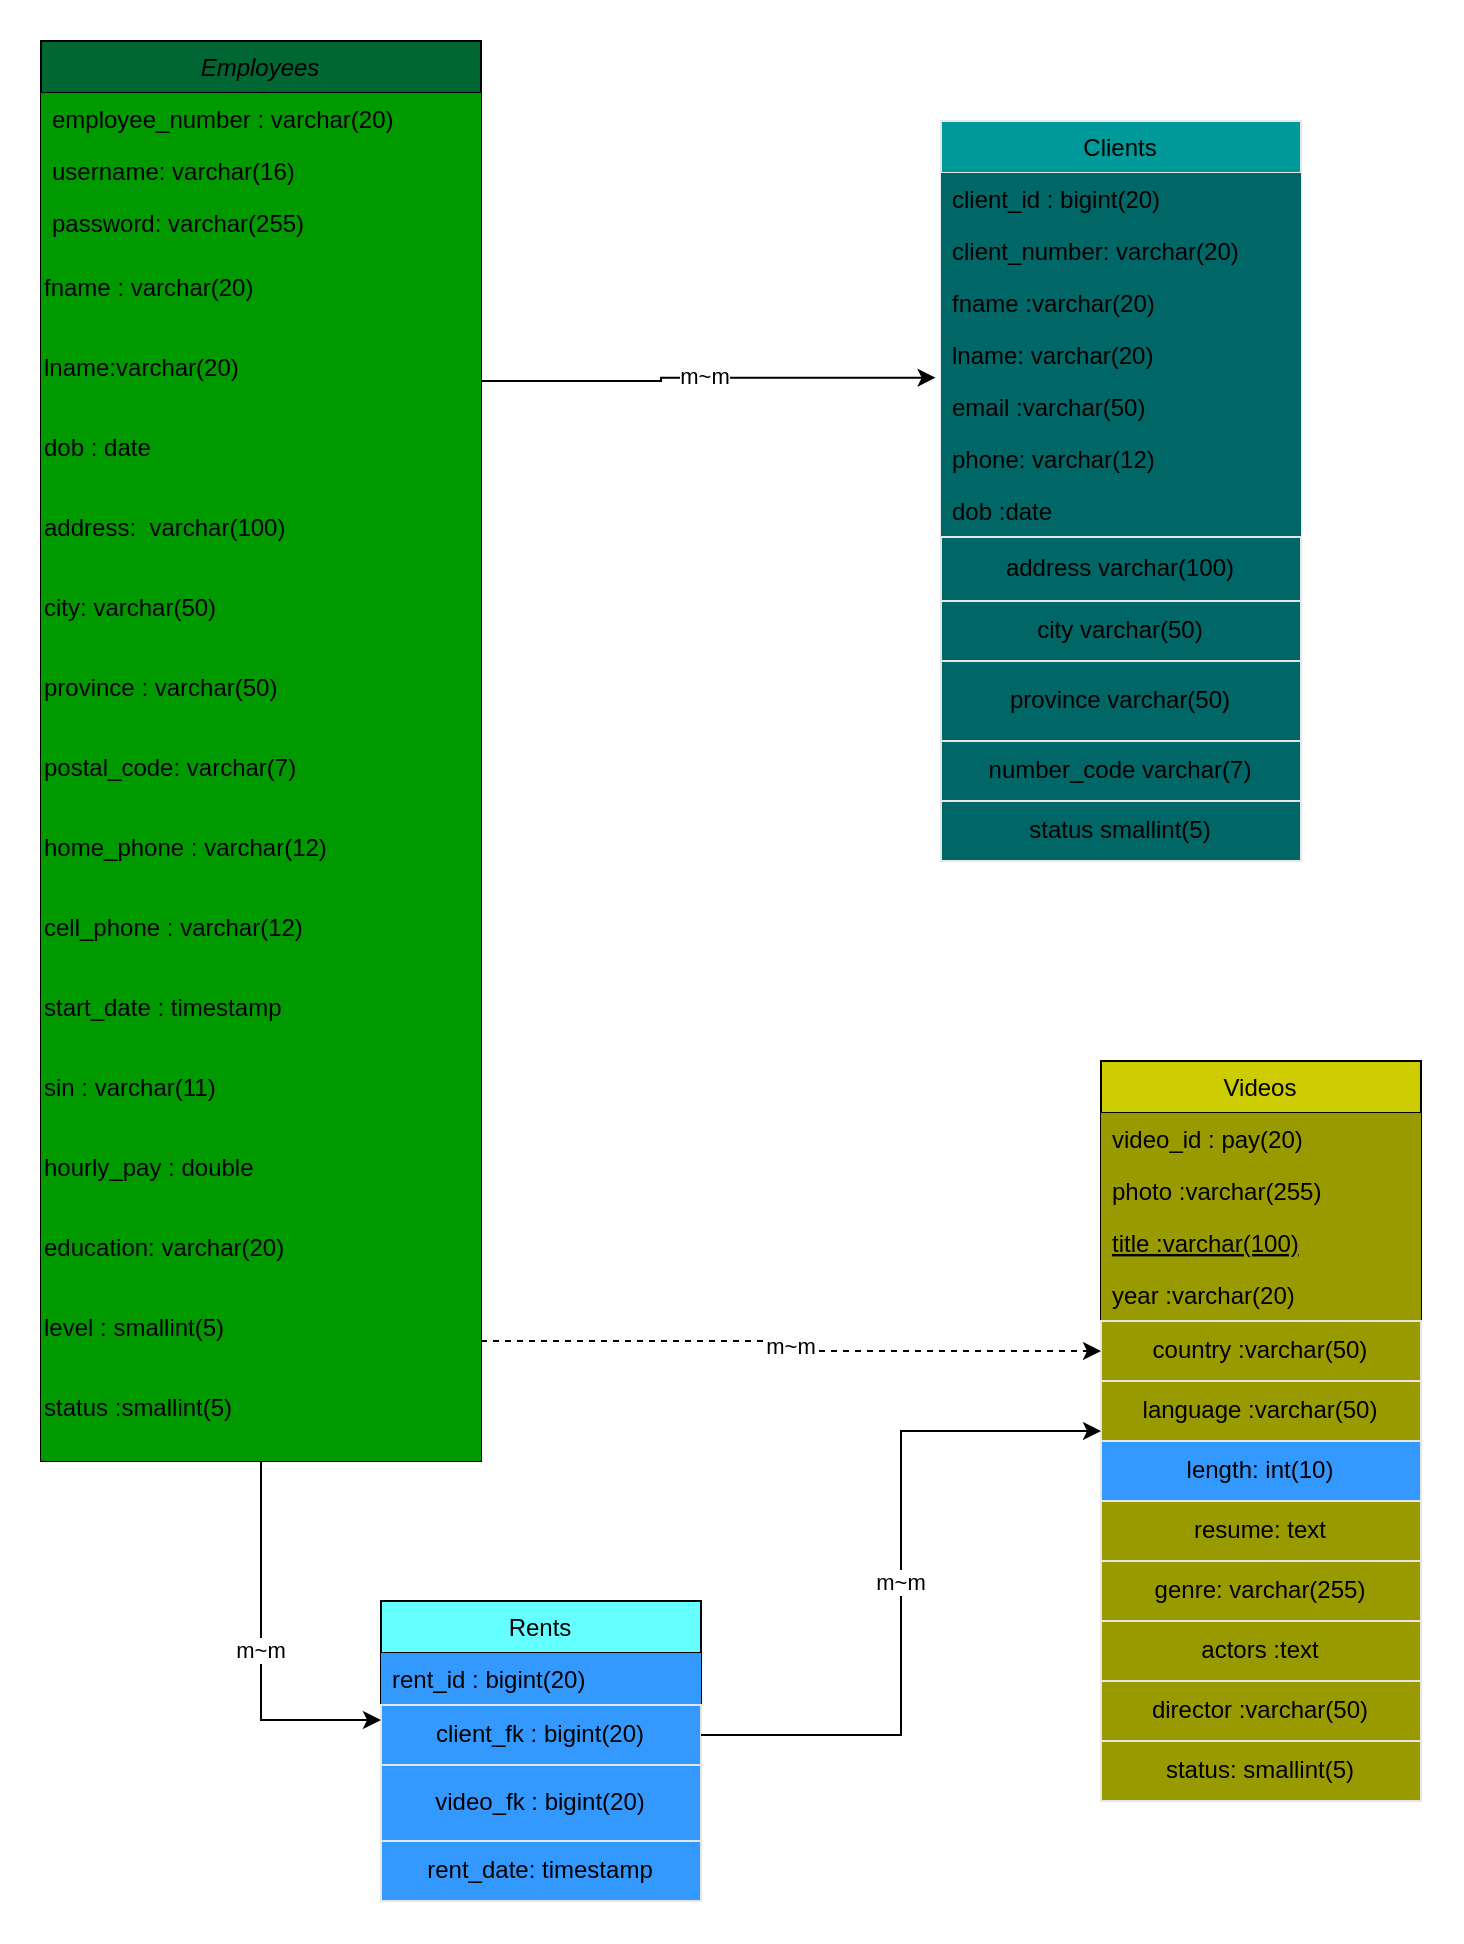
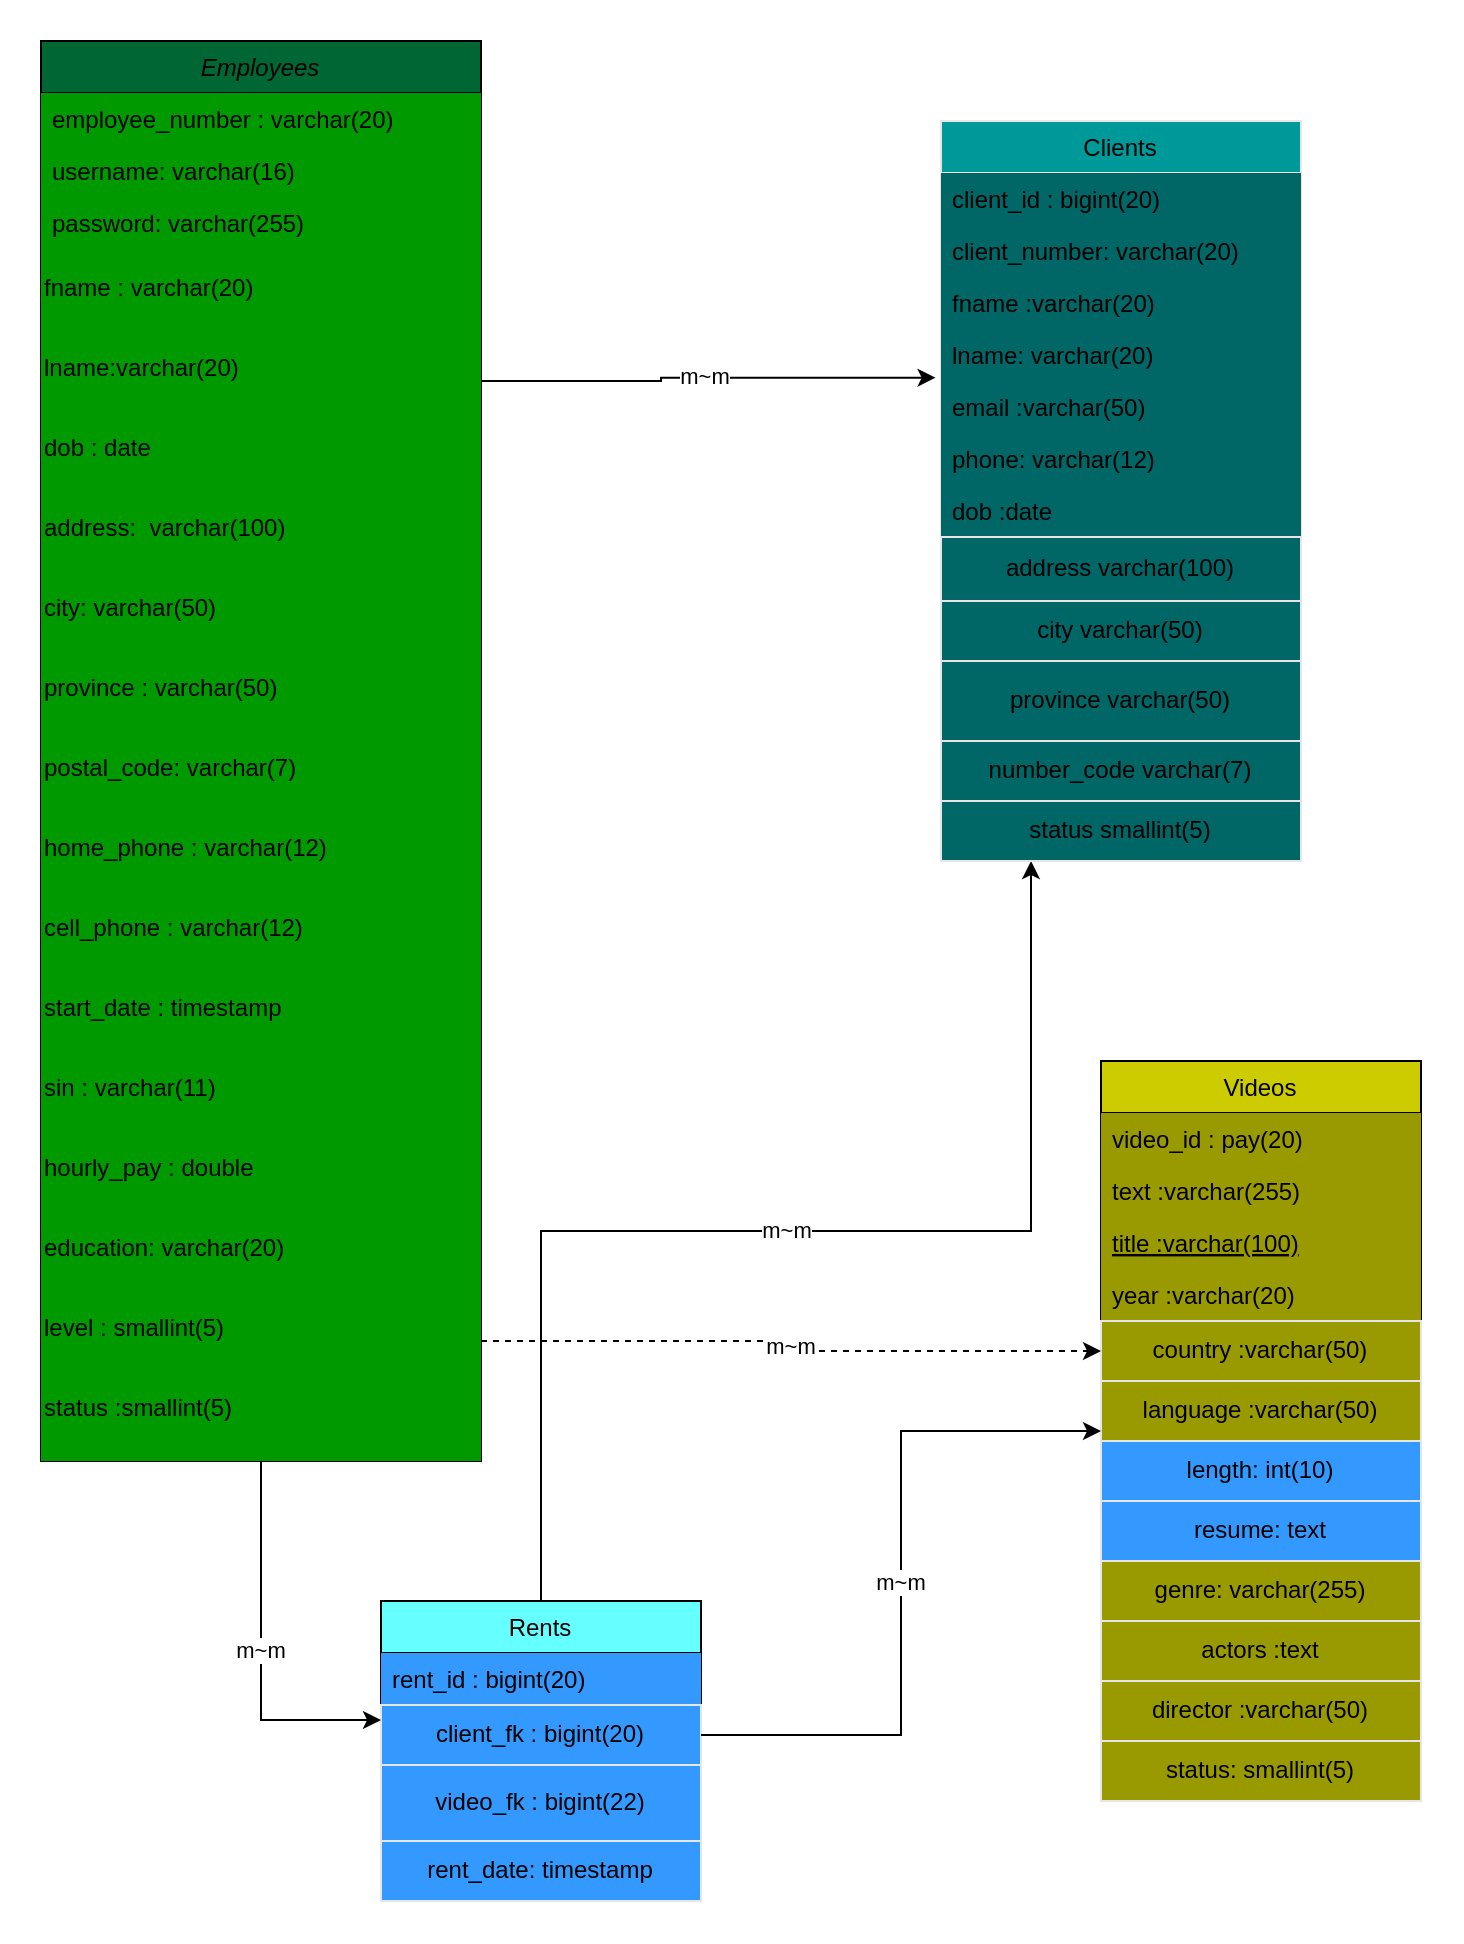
- <mxCell id="23" value="photo :varchar(255)" style="text;align=left;verticalAlign=top;spacingLeft=4;spacingRight=4;overflow=hidden;rotatable=0;points=[[0,0.5],[1,0.5]];portConstraint=eastwest;rounded=0;shadow=0;html=0;fillColor=#999900;" parent="21" vertex="1"><mxGeometry y="52" width="160" height="26" as="geometry" /></mxCell>
+ <mxCell id="23" value="text :varchar(255)" style="text;align=left;verticalAlign=top;spacingLeft=4;spacingRight=4;overflow=hidden;rotatable=0;points=[[0,0.5],[1,0.5]];portConstraint=eastwest;rounded=0;shadow=0;html=0;fillColor=#999900;" parent="21" vertex="1"><mxGeometry y="52" width="160" height="26" as="geometry" /></mxCell>
+ <mxCell id="34" value="m~m" style="edgeStyle=orthogonalEdgeStyle;rounded=0;orthogonalLoop=1;jettySize=auto;html=1;exitX=0.5;exitY=0;exitDx=0;exitDy=0;entryX=0.25;entryY=1;entryDx=0;entryDy=0;" edge="1" parent="1" source="35" target="52"><mxGeometry relative="1" as="geometry" /></mxCell>
- <mxCell id="29" value="resume:&lt;span style=&quot;&quot;&gt;&#09;&lt;/span&gt;text" style="rounded=0;whiteSpace=wrap;html=1;strokeColor=#E6E6E6;fillColor=#999900;" vertex="1" parent="21"><mxGeometry y="220" width="160" height="30" as="geometry" /></mxCell>
+ <mxCell id="29" value="resume:&lt;span style=&quot;&quot;&gt;&#09;&lt;/span&gt;text" style="rounded=0;whiteSpace=wrap;html=1;strokeColor=#E6E6E6;fillColor=#3399ff;" vertex="1" parent="21"><mxGeometry y="220" width="160" height="30" as="geometry" /></mxCell>
- <mxCell id="38" value="video_fk :&lt;span style=&quot;&quot;&gt;&amp;nbsp;&lt;/span&gt;bigint(20)" style="rounded=0;whiteSpace=wrap;html=1;strokeColor=#E6E6E6;fillColor=#3399FF;" vertex="1" parent="35"><mxGeometry y="82" width="160" height="38" as="geometry" /></mxCell>
+ <mxCell id="38" value="video_fk :&lt;span style=&quot;&quot;&gt;&amp;nbsp;&lt;/span&gt;bigint(22)" style="rounded=0;whiteSpace=wrap;html=1;strokeColor=#E6E6E6;fillColor=#3399FF;" vertex="1" parent="35"><mxGeometry y="82" width="160" height="38" as="geometry" /></mxCell>
